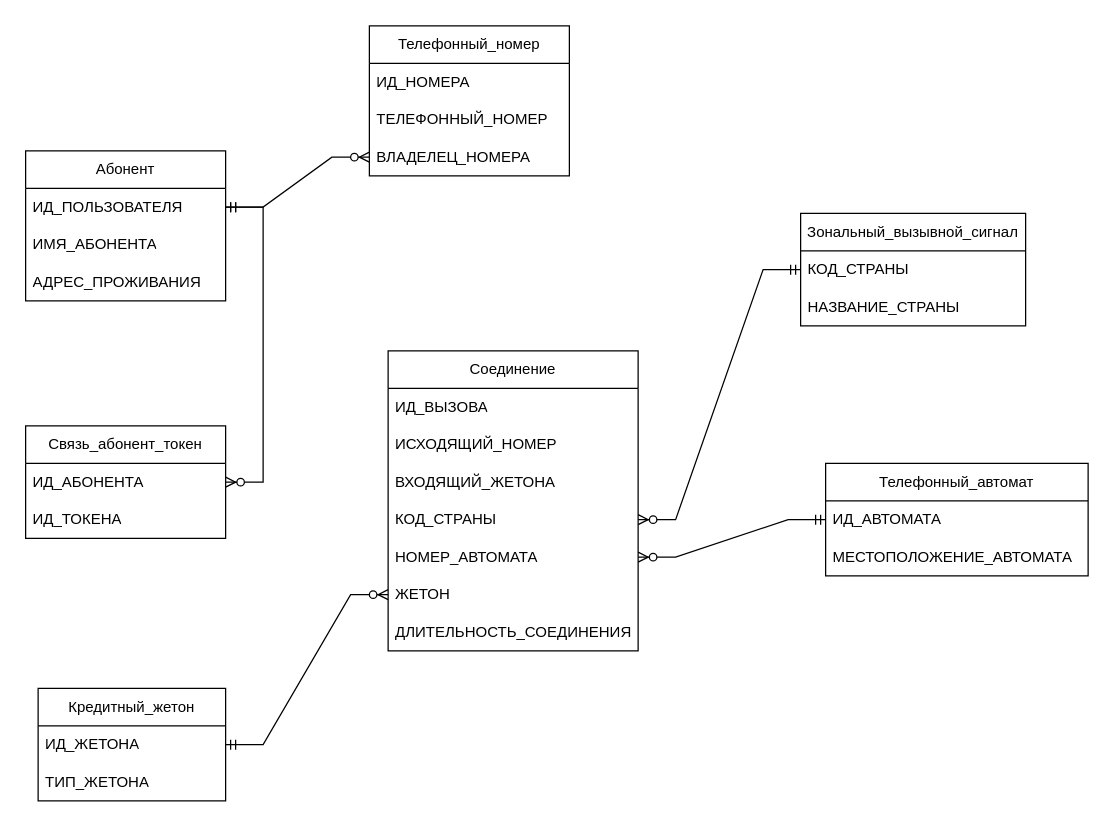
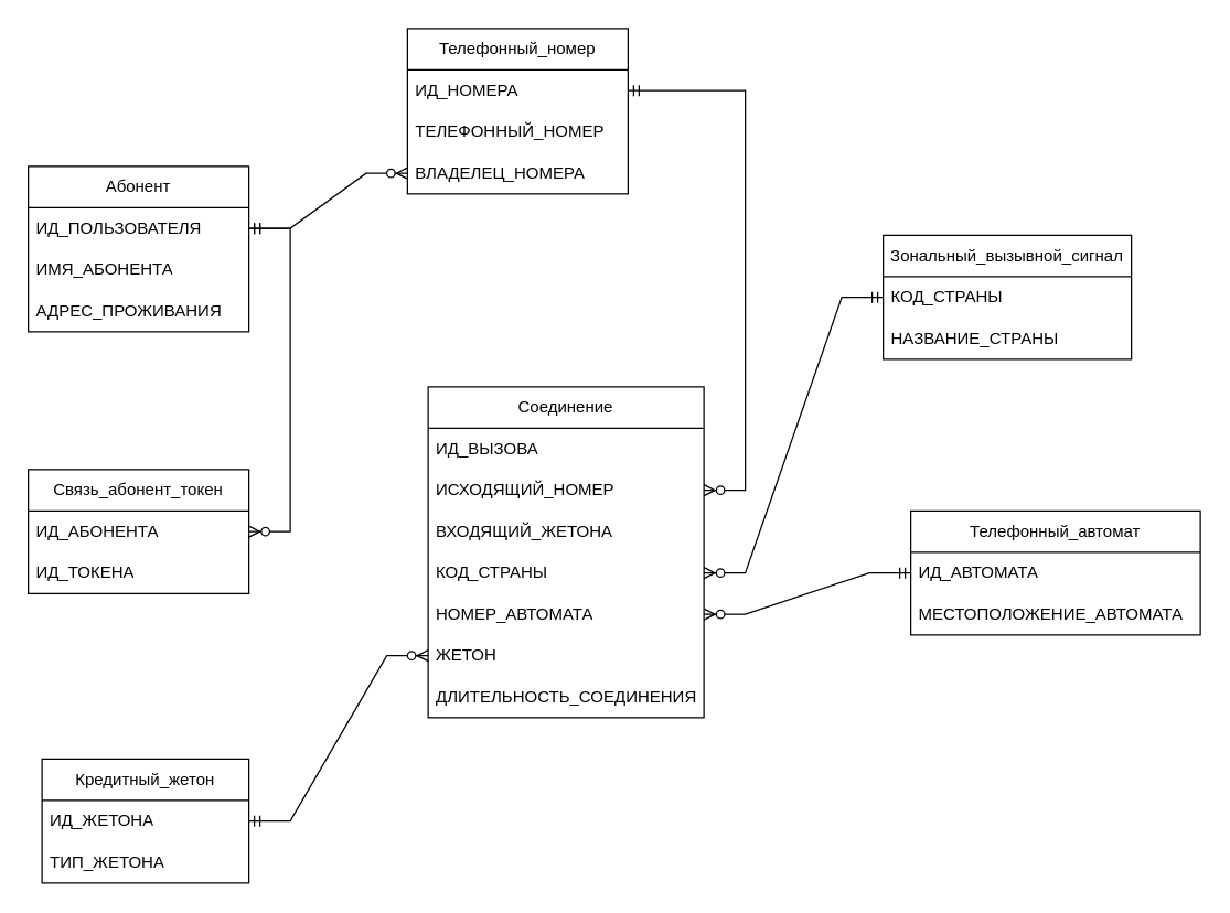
+ <mxCell id="29" value="" style="edgeStyle=entityRelationEdgeStyle;fontSize=12;html=1;endArrow=ERzeroToMany;startArrow=ERmandOne;rounded=0;exitX=1;exitY=0.5;exitDx=0;exitDy=0;" edge="1" parent="1" source="7" target="21"><mxGeometry width="100" height="100" relative="1" as="geometry"><mxPoint x="420" y="90" as="sourcePoint" /><mxPoint x="390" y="395" as="targetPoint" /></mxGeometry></mxCell>
